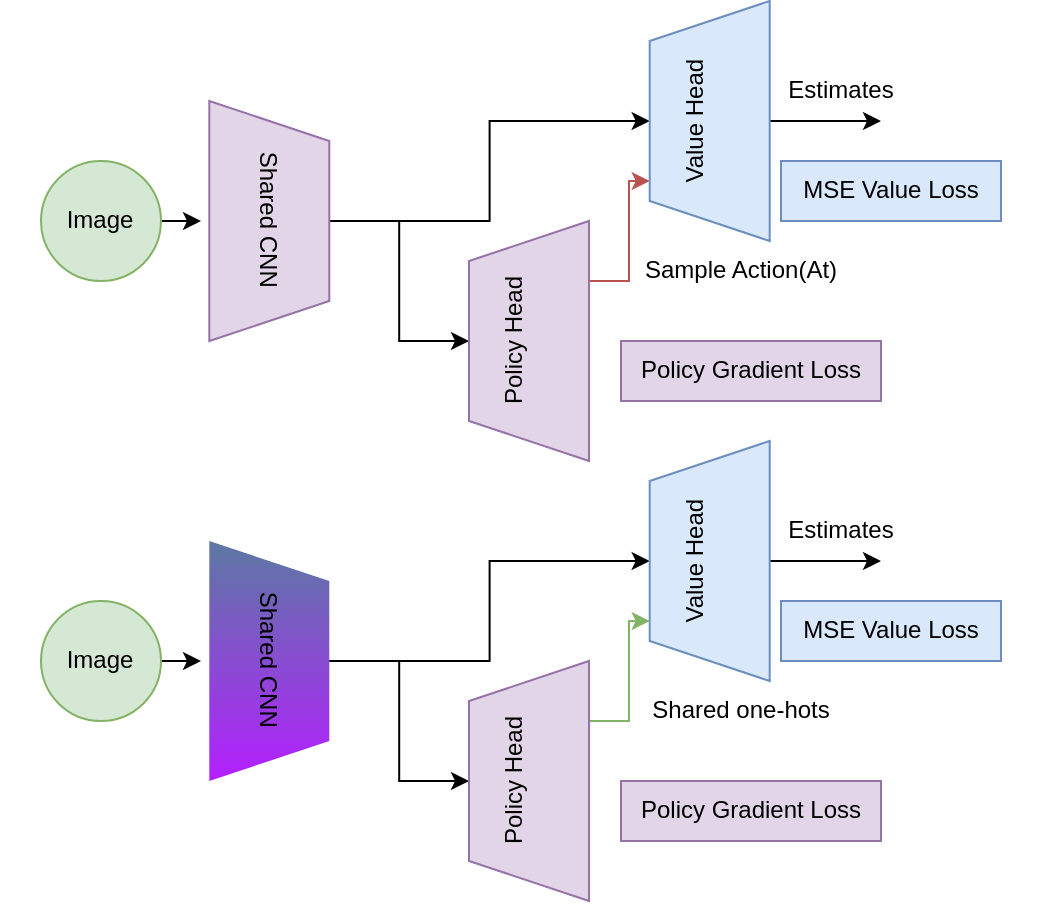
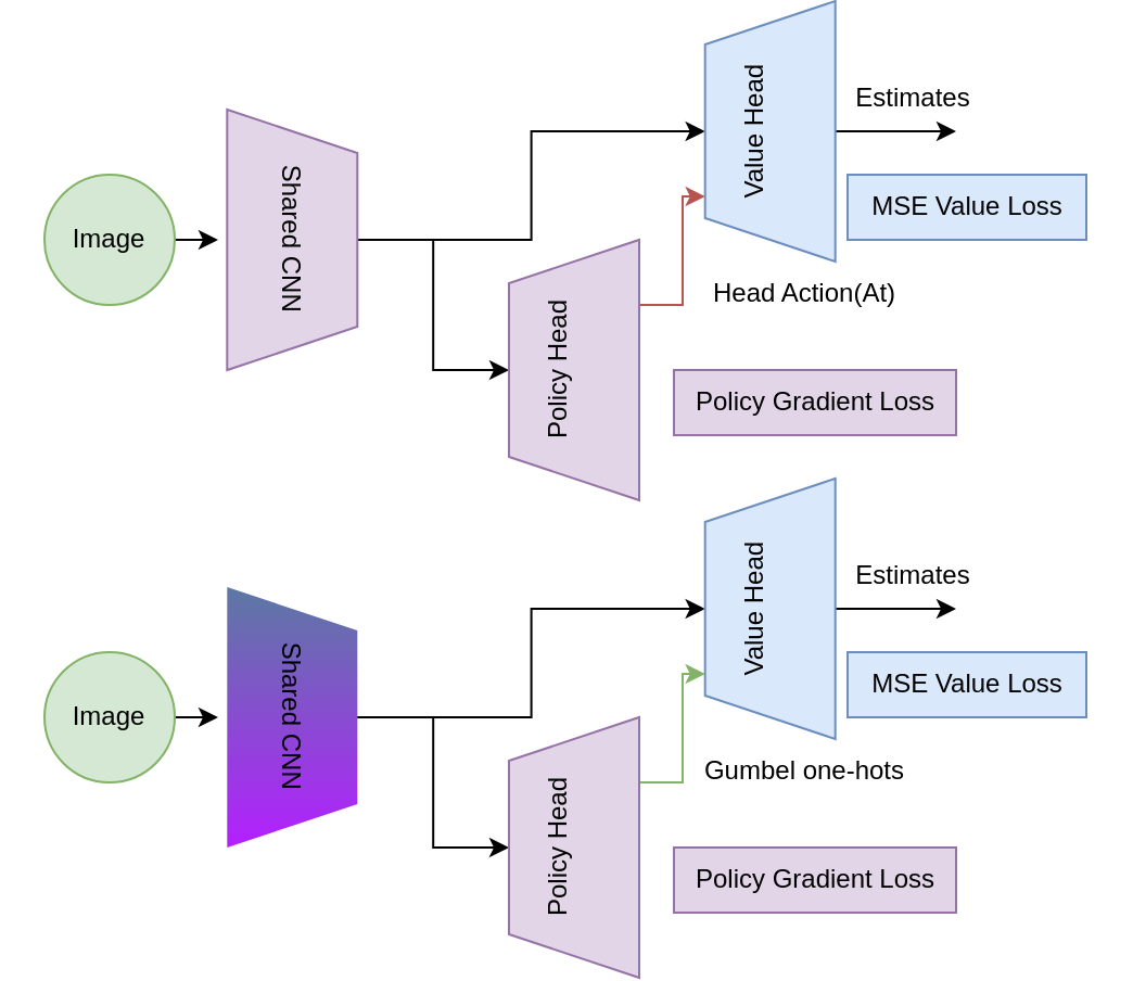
- <mxCell id="9" value="Sample Action(At)" style="text;html=1;align=center;verticalAlign=middle;resizable=0;points=[];autosize=1;strokeColor=none;fillColor=none;" parent="1" vertex="1"><mxGeometry x="310" y="110" width="120" height="30" as="geometry" /></mxCell>
+ <mxCell id="9" value="Head Action(At)" style="text;html=1;align=center;verticalAlign=middle;resizable=0;points=[];autosize=1;strokeColor=none;fillColor=none;" parent="1" vertex="1"><mxGeometry x="310" y="110" width="120" height="30" as="geometry" /></mxCell>
- <mxCell id="22" value="Shared one-hots" style="text;html=1;align=center;verticalAlign=middle;resizable=0;points=[];autosize=1;strokeColor=none;fillColor=none;" parent="1" vertex="1"><mxGeometry x="310" y="330" width="120" height="30" as="geometry" /></mxCell>
+ <mxCell id="22" value="Gumbel one-hots" style="text;html=1;align=center;verticalAlign=middle;resizable=0;points=[];autosize=1;strokeColor=none;fillColor=none;" parent="1" vertex="1"><mxGeometry x="310" y="330" width="120" height="30" as="geometry" /></mxCell>
